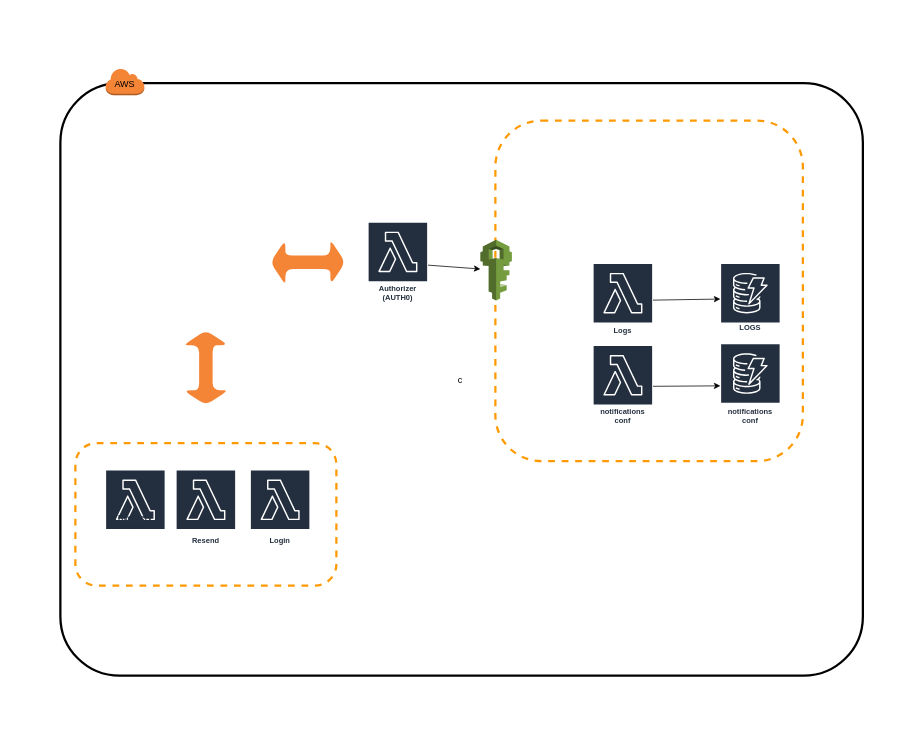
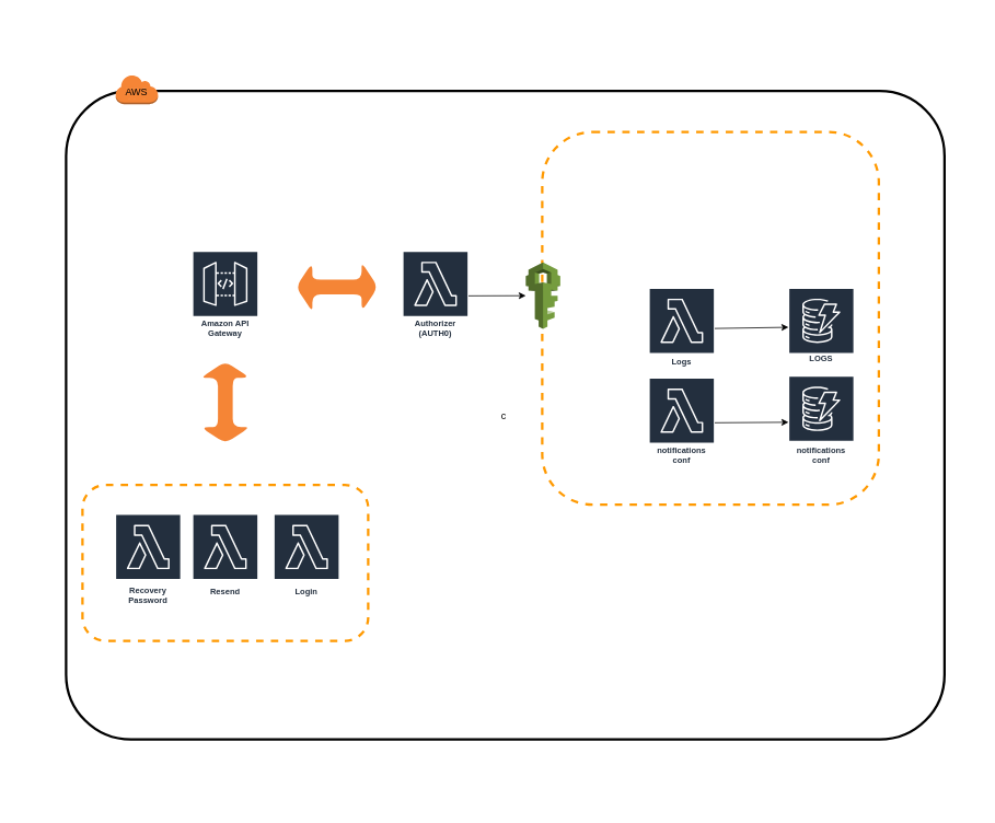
- <mxCell id="11" value="Authorizer&lt;br&gt;(AUTH0)" style="sketch=0;outlineConnect=0;fontColor=#232F3E;gradientColor=none;strokeColor=#ffffff;fillColor=#232F3E;dashed=0;verticalLabelPosition=middle;verticalAlign=bottom;align=center;html=1;whiteSpace=wrap;fontSize=10;fontStyle=1;spacing=3;shape=mxgraph.aws4.productIcon;prIcon=mxgraph.aws4.lambda;rounded=1;" parent="1" vertex="1"><mxGeometry x="490" y="295" width="80" height="109.5" as="geometry" /></mxCell>
+ <mxCell id="11" value="Authorizer&lt;br&gt;(AUTH0)" style="sketch=0;outlineConnect=0;fontColor=#232F3E;gradientColor=none;strokeColor=#ffffff;fillColor=#232F3E;dashed=0;verticalLabelPosition=middle;verticalAlign=bottom;align=center;html=1;whiteSpace=wrap;fontSize=10;fontStyle=1;spacing=3;shape=mxgraph.aws4.productIcon;prIcon=mxgraph.aws4.lambda;rounded=1;" parent="1" vertex="1"><mxGeometry x="490" y="305" width="80" height="109.5" as="geometry" /></mxCell>
+ <mxCell id="8" value="Amazon API Gateway" style="sketch=0;outlineConnect=0;fontColor=#232F3E;gradientColor=none;strokeColor=#ffffff;fillColor=#232F3E;dashed=0;verticalLabelPosition=middle;verticalAlign=bottom;align=center;html=1;whiteSpace=wrap;fontSize=10;fontStyle=1;spacing=3;shape=mxgraph.aws4.productIcon;prIcon=mxgraph.aws4.api_gateway;rounded=1;" parent="1" vertex="1"><mxGeometry x="234" y="305" width="80" height="110" as="geometry" /></mxCell>
- <mxCell id="25" value="Recovery&lt;br&gt;Password" style="sketch=0;outlineConnect=0;fontColor=#232F3E;gradientColor=none;strokeColor=#ffffff;fillColor=#232F3E;dashed=0;verticalLabelPosition=middle;verticalAlign=bottom;align=center;html=1;whiteSpace=wrap;fontSize=10;fontStyle=1;spacing=3;shape=mxgraph.aws4.productIcon;prIcon=mxgraph.aws4.lambda;rounded=1;" vertex="1" parent="21"><mxGeometry x="40" y="35.63" width="80" height="85" as="geometry" /></mxCell>
+ <mxCell id="25" value="Recovery&lt;br&gt;Password" style="sketch=0;outlineConnect=0;fontColor=#232F3E;gradientColor=none;strokeColor=#ffffff;fillColor=#232F3E;dashed=0;verticalLabelPosition=middle;verticalAlign=bottom;align=center;html=1;whiteSpace=wrap;fontSize=10;fontStyle=1;spacing=3;shape=mxgraph.aws4.productIcon;prIcon=mxgraph.aws4.lambda;rounded=1;" vertex="1" parent="21"><mxGeometry x="40" y="35.63" width="80" height="114.38" as="geometry" /></mxCell>
